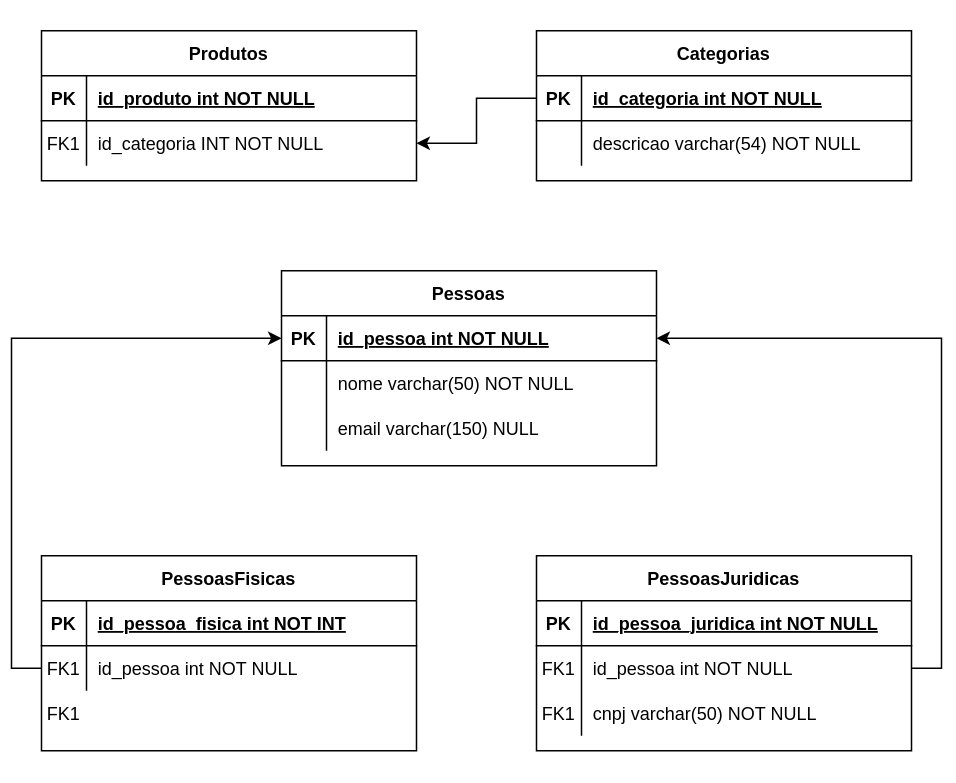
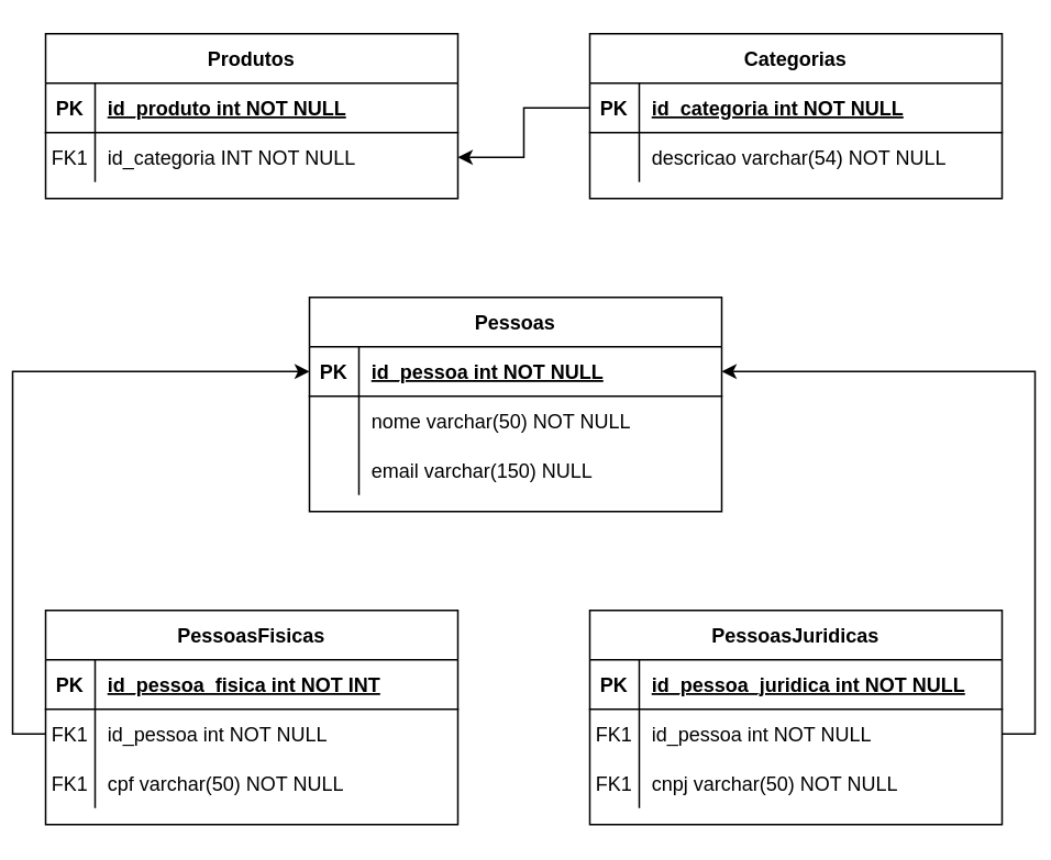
+ <mxCell id="48" value="cpf varchar(50) NOT NULL" style="shape=partialRectangle;overflow=hidden;connectable=0;fillColor=none;top=0;left=0;bottom=0;right=0;align=left;spacingLeft=6;" vertex="1" parent="46"><mxGeometry x="30" width="220" height="30" as="geometry" /></mxCell>
